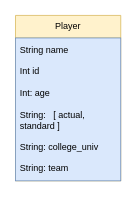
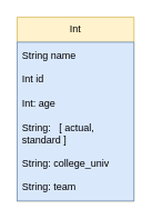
- <mxCell id="2" value="Player&lt;br&gt;" style="swimlane;fontStyle=0;childLayout=stackLayout;horizontal=1;startSize=30;horizontalStack=0;resizeParent=1;resizeParentMax=0;resizeLast=0;collapsible=1;marginBottom=0;whiteSpace=wrap;html=1;fillColor=#fff2cc;strokeColor=#d6b656;" vertex="1" parent="1"><mxGeometry x="20" y="20" width="140" height="220" as="geometry" /></mxCell>
+ <mxCell id="2" value="Int&lt;br&gt;" style="swimlane;fontStyle=0;childLayout=stackLayout;horizontal=1;startSize=30;horizontalStack=0;resizeParent=1;resizeParentMax=0;resizeLast=0;collapsible=1;marginBottom=0;whiteSpace=wrap;html=1;fillColor=#fff2cc;strokeColor=#d6b656;" vertex="1" parent="1"><mxGeometry x="20" y="20" width="140" height="220" as="geometry" /></mxCell>
